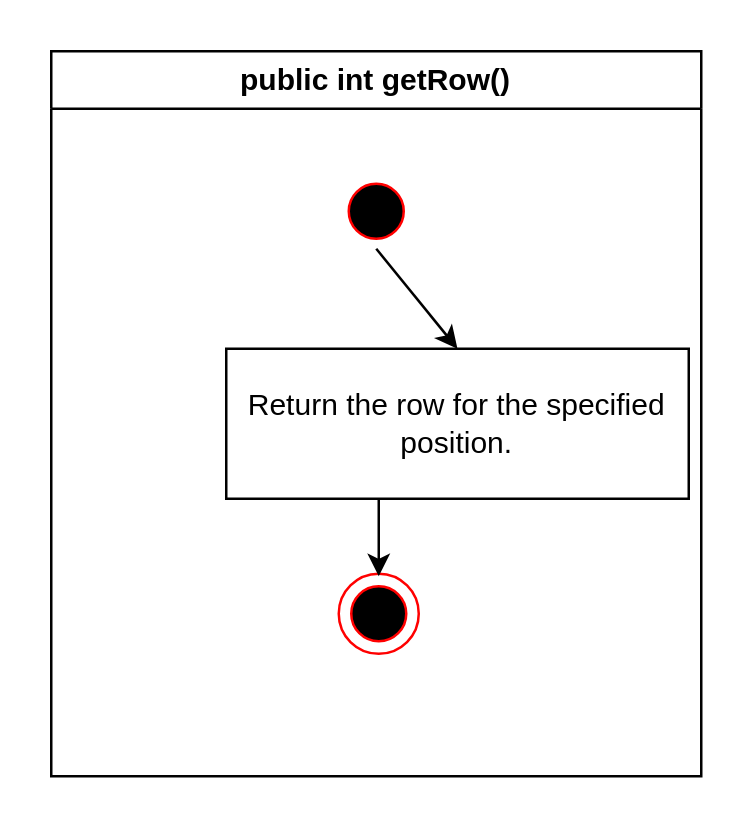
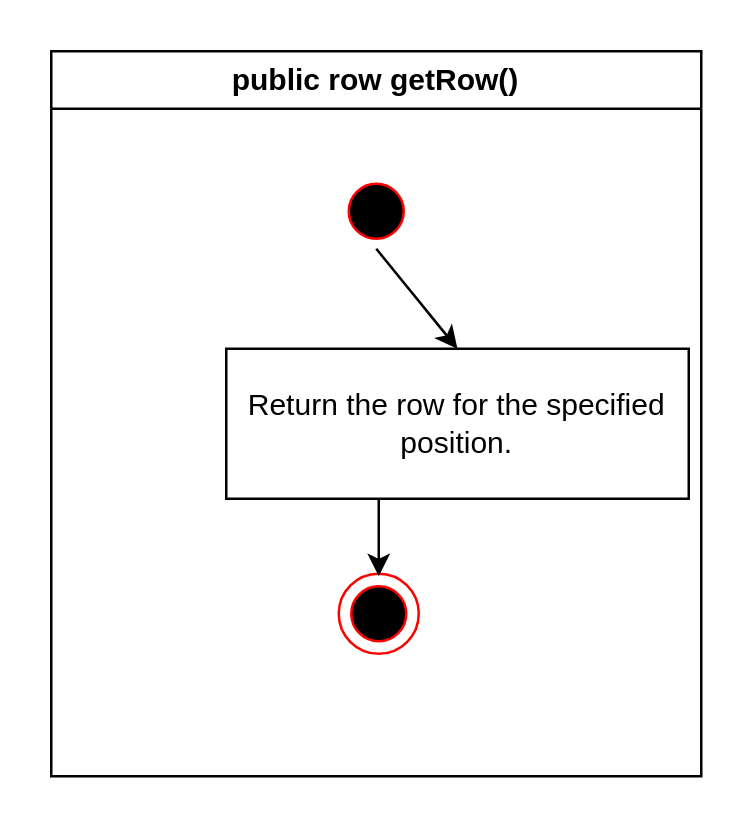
- <mxCell id="2" value="public int getRow()" style="swimlane;whiteSpace=wrap" vertex="1" parent="1"><mxGeometry x="20" y="20" width="260" height="290" as="geometry"><mxRectangle x="530" y="40" width="300" height="23" as="alternateBounds" /></mxGeometry></mxCell>
+ <mxCell id="2" value="public row getRow()" style="swimlane;whiteSpace=wrap" vertex="1" parent="1"><mxGeometry x="20" y="20" width="260" height="290" as="geometry"><mxRectangle x="530" y="40" width="300" height="23" as="alternateBounds" /></mxGeometry></mxCell>
